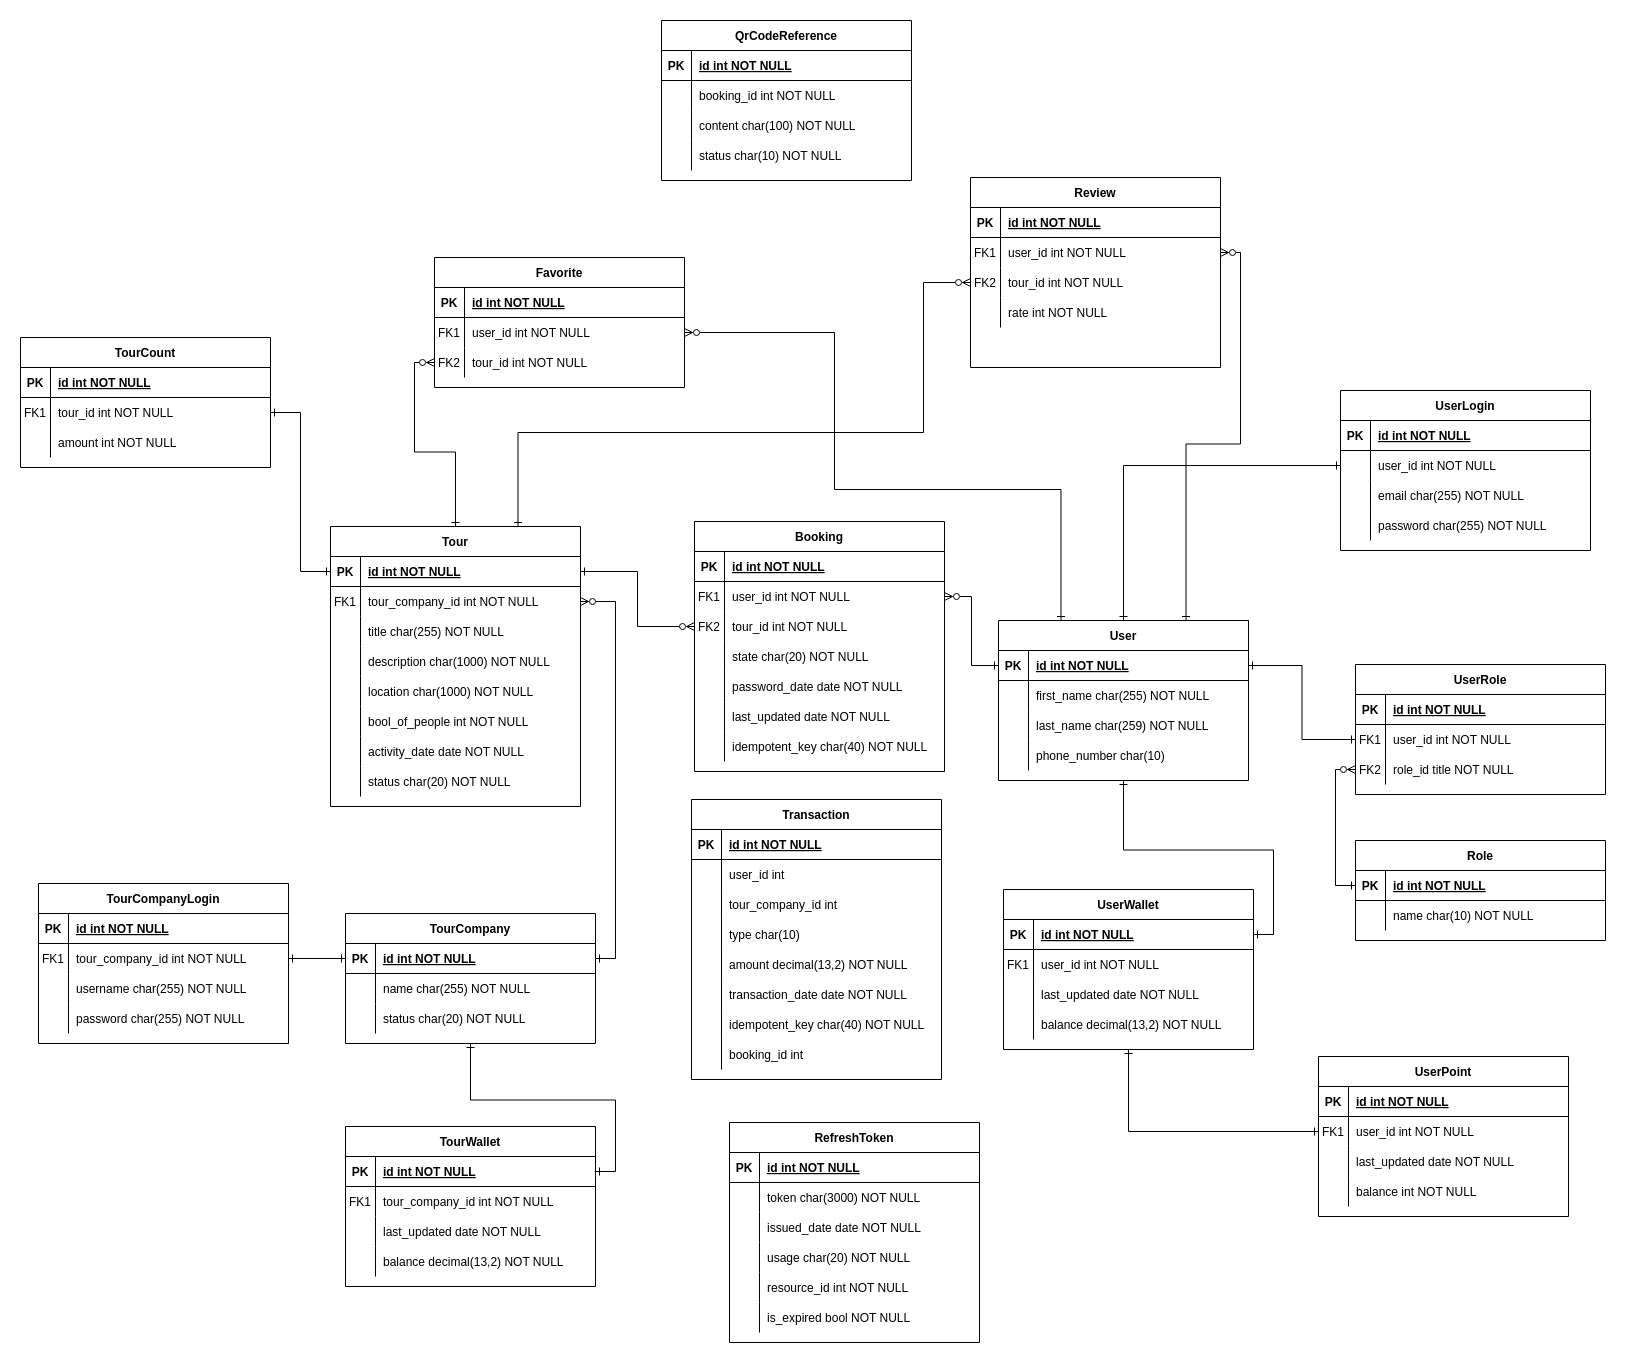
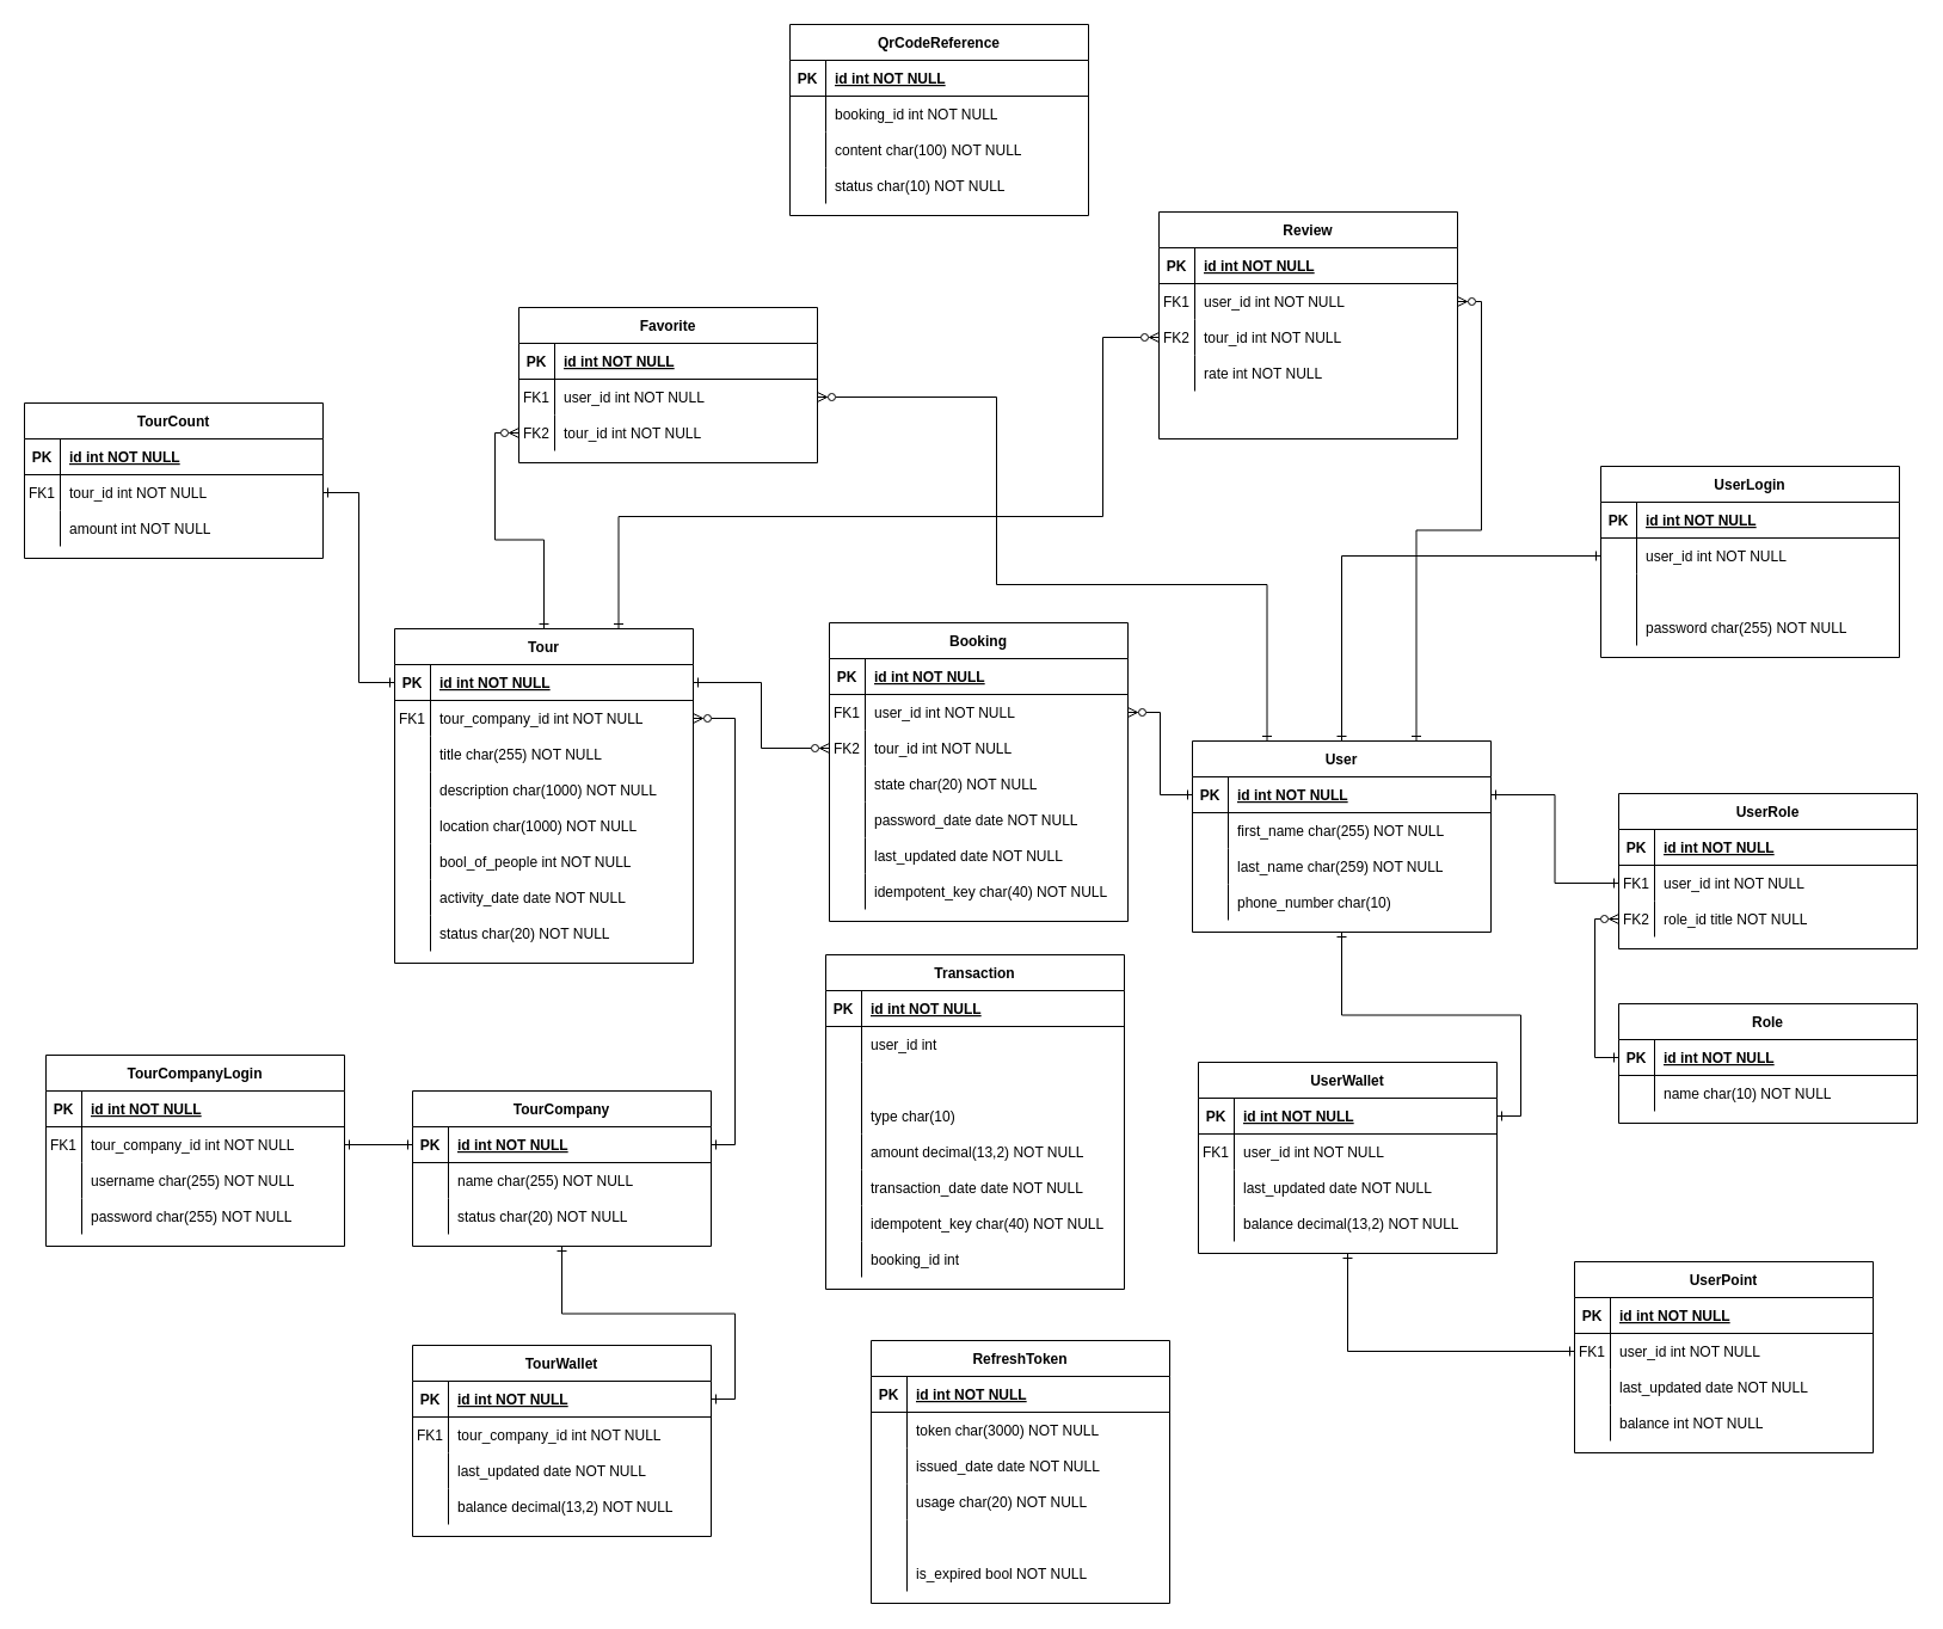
- <mxCell id="45" value="email char(255) NOT NULL" style="shape=partialRectangle;overflow=hidden;connectable=0;fillColor=none;top=0;left=0;bottom=0;right=0;align=left;spacingLeft=6;" parent="43" vertex="1"><mxGeometry x="30" width="220" height="30" as="geometry"><mxRectangle width="220" height="30" as="alternateBounds" /></mxGeometry></mxCell>
- <mxCell id="175" value="tour_company_id int" style="shape=partialRectangle;overflow=hidden;connectable=0;fillColor=none;top=0;left=0;bottom=0;right=0;align=left;spacingLeft=6;" parent="173" vertex="1"><mxGeometry x="30" width="220" height="30" as="geometry"><mxRectangle width="220" height="30" as="alternateBounds" /></mxGeometry></mxCell>
- <mxCell id="244" value="resource_id int NOT NULL" style="shape=partialRectangle;overflow=hidden;connectable=0;fillColor=none;top=0;left=0;bottom=0;right=0;align=left;spacingLeft=6;" parent="242" vertex="1"><mxGeometry x="30" width="220" height="30" as="geometry"><mxRectangle width="220" height="30" as="alternateBounds" /></mxGeometry></mxCell>
